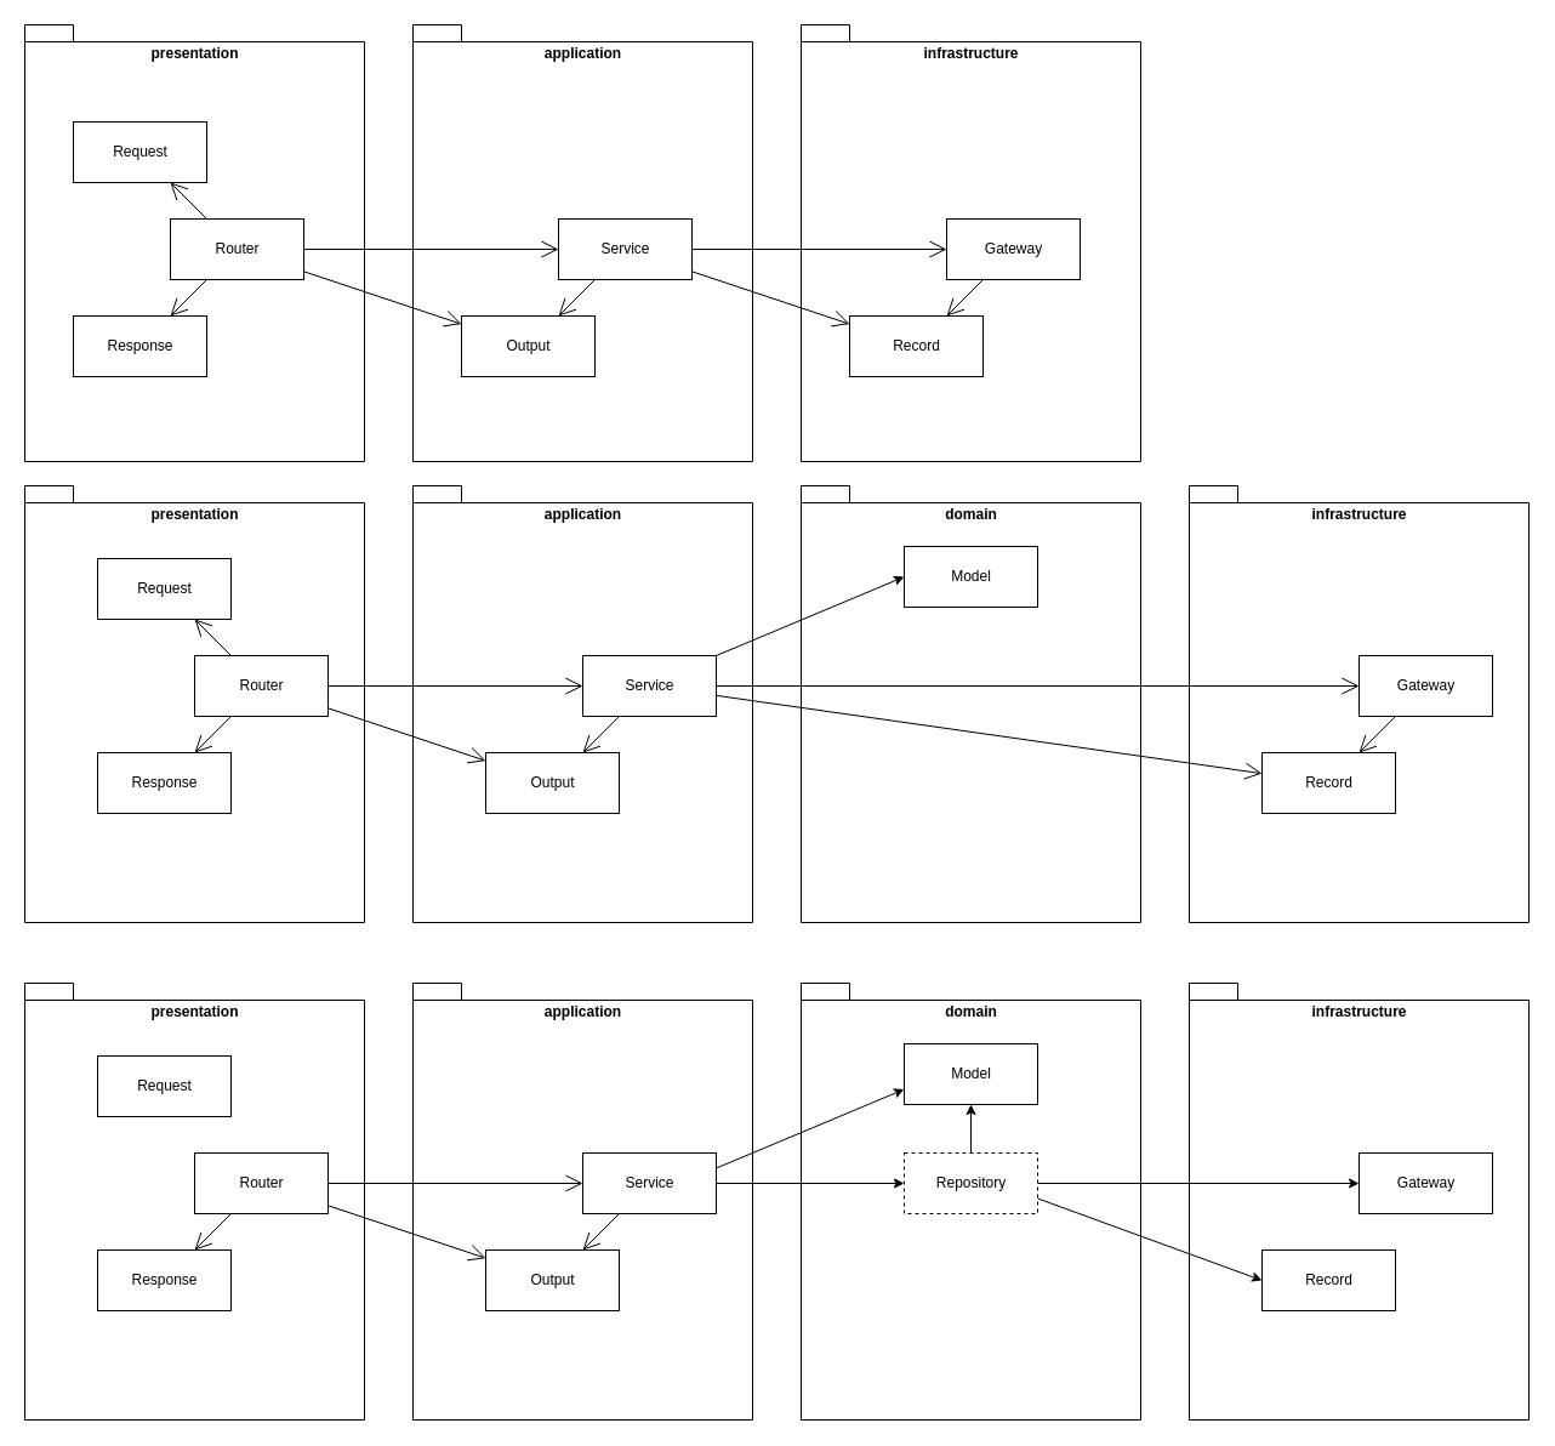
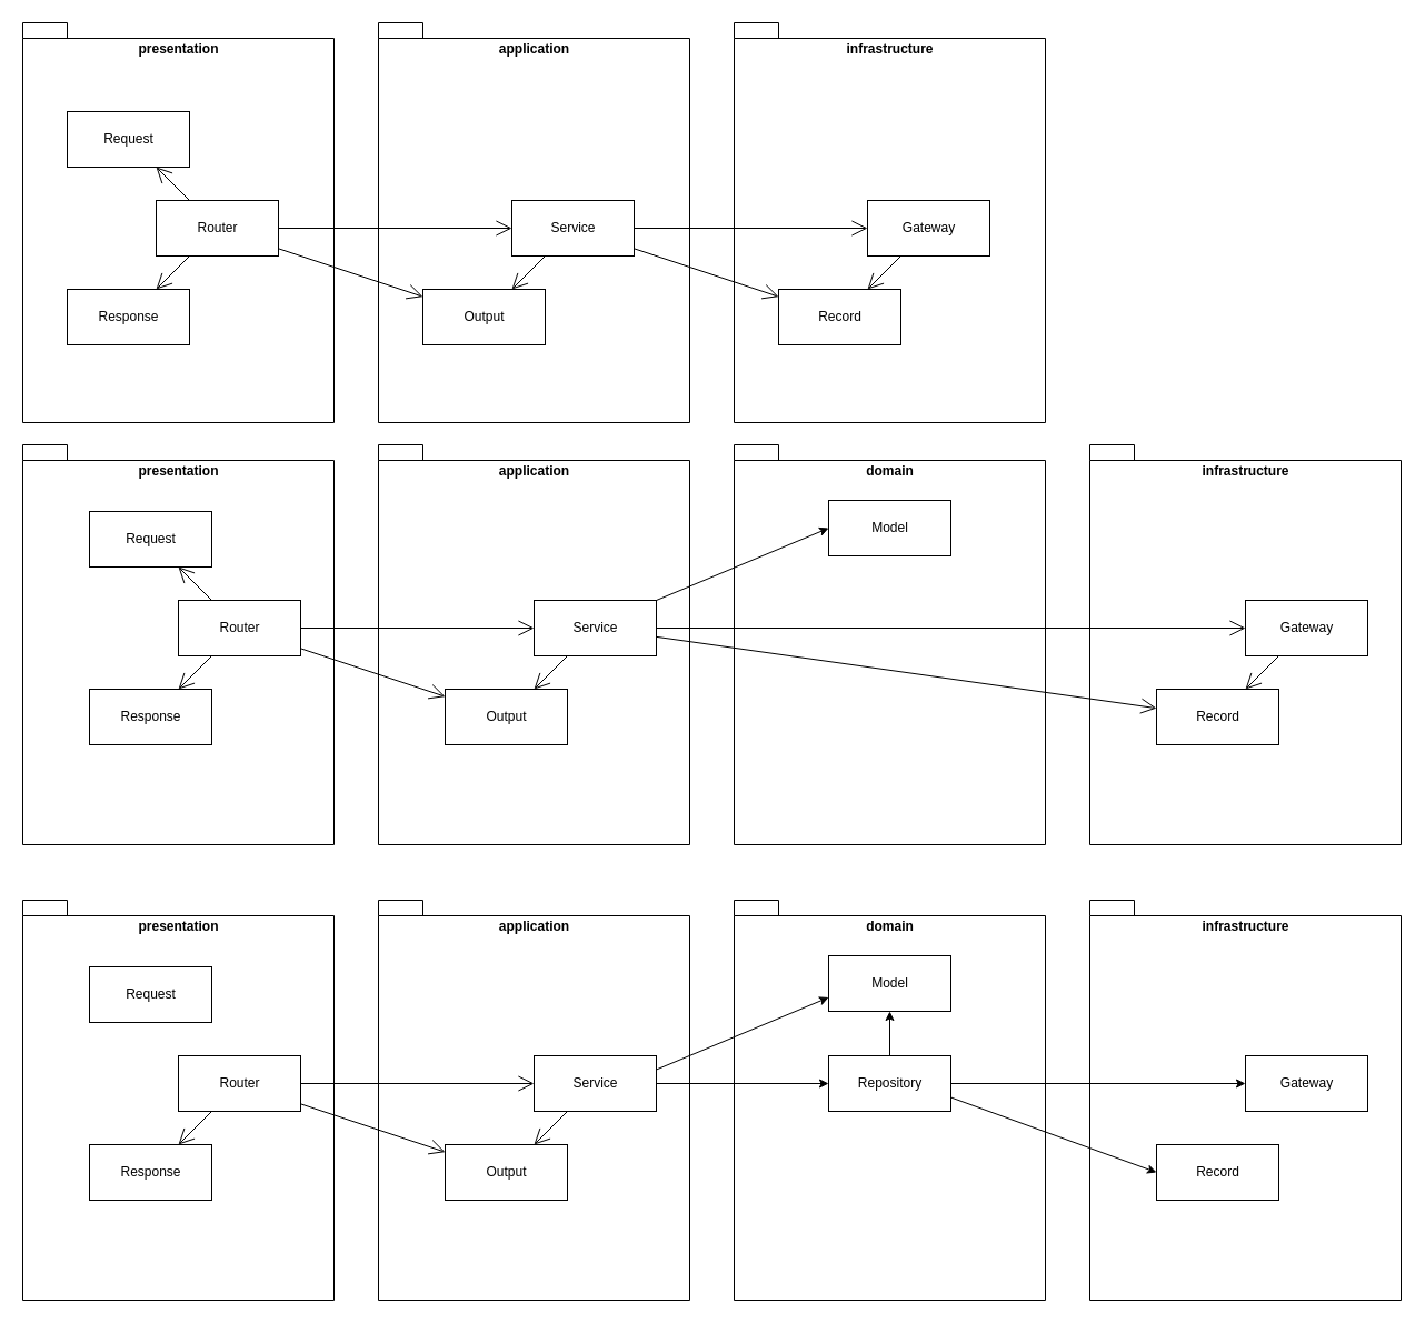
- <mxCell id="62" value="Repository" style="html=1;dashed=1;" vertex="1" parent="1"><mxGeometry x="745" y="950" width="110" height="50" as="geometry" /></mxCell>
+ <mxCell id="62" value="Repository" style="html=1;" vertex="1" parent="1"><mxGeometry x="745" y="950" width="110" height="50" as="geometry" /></mxCell>
